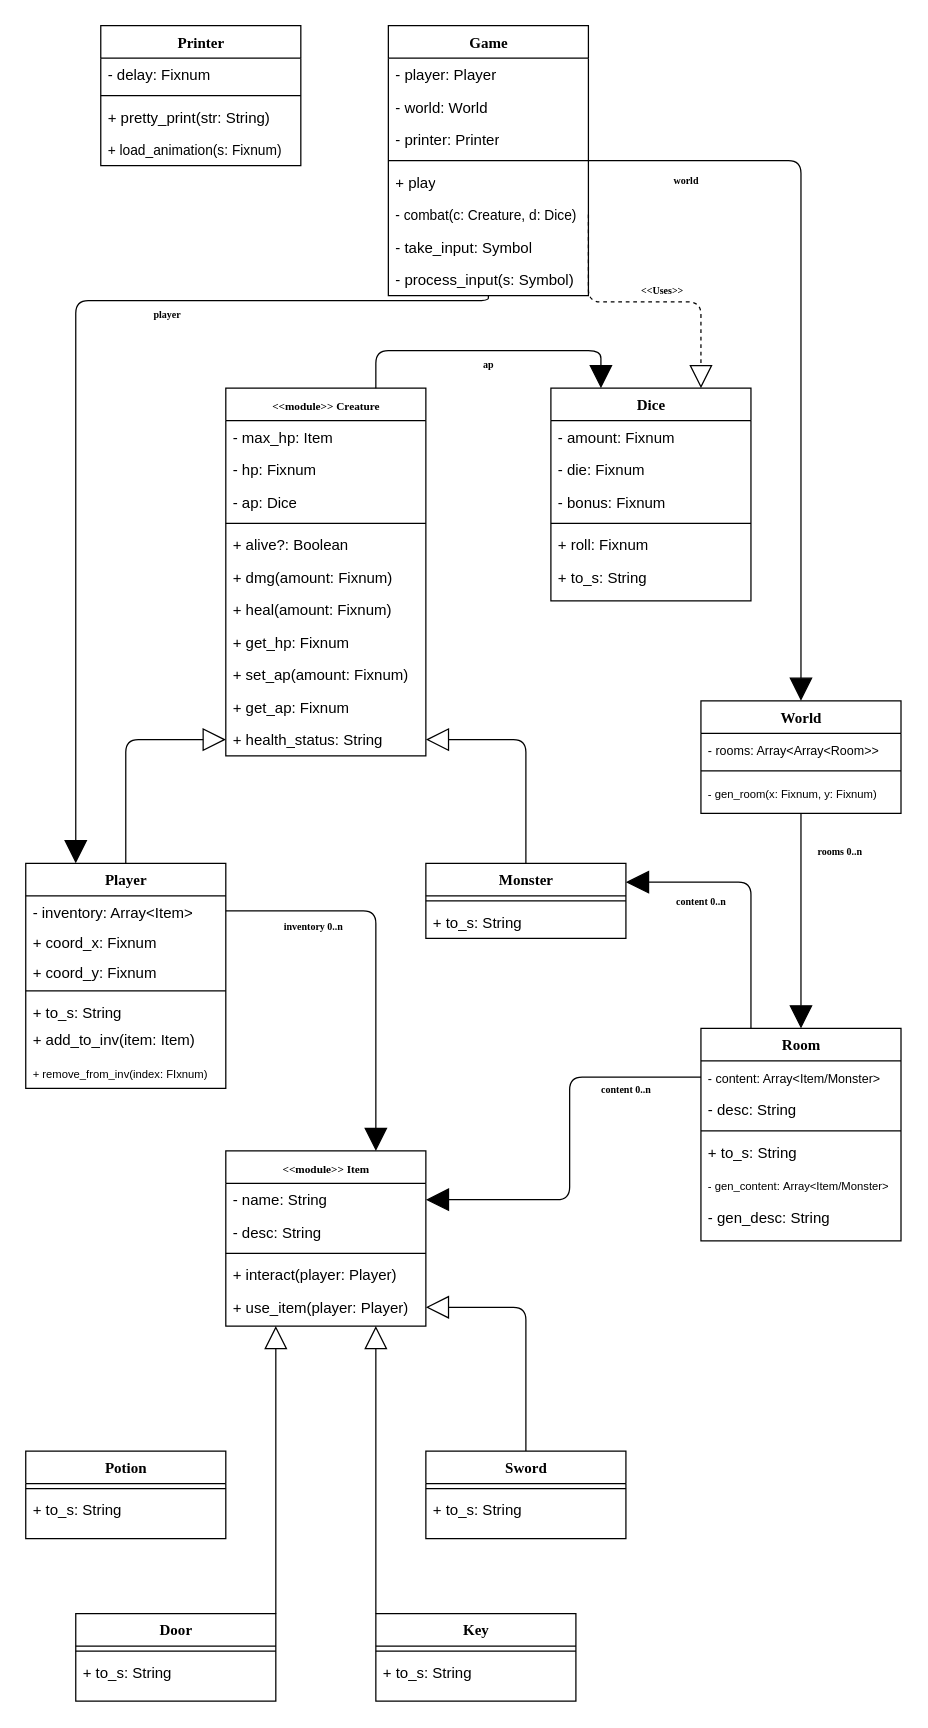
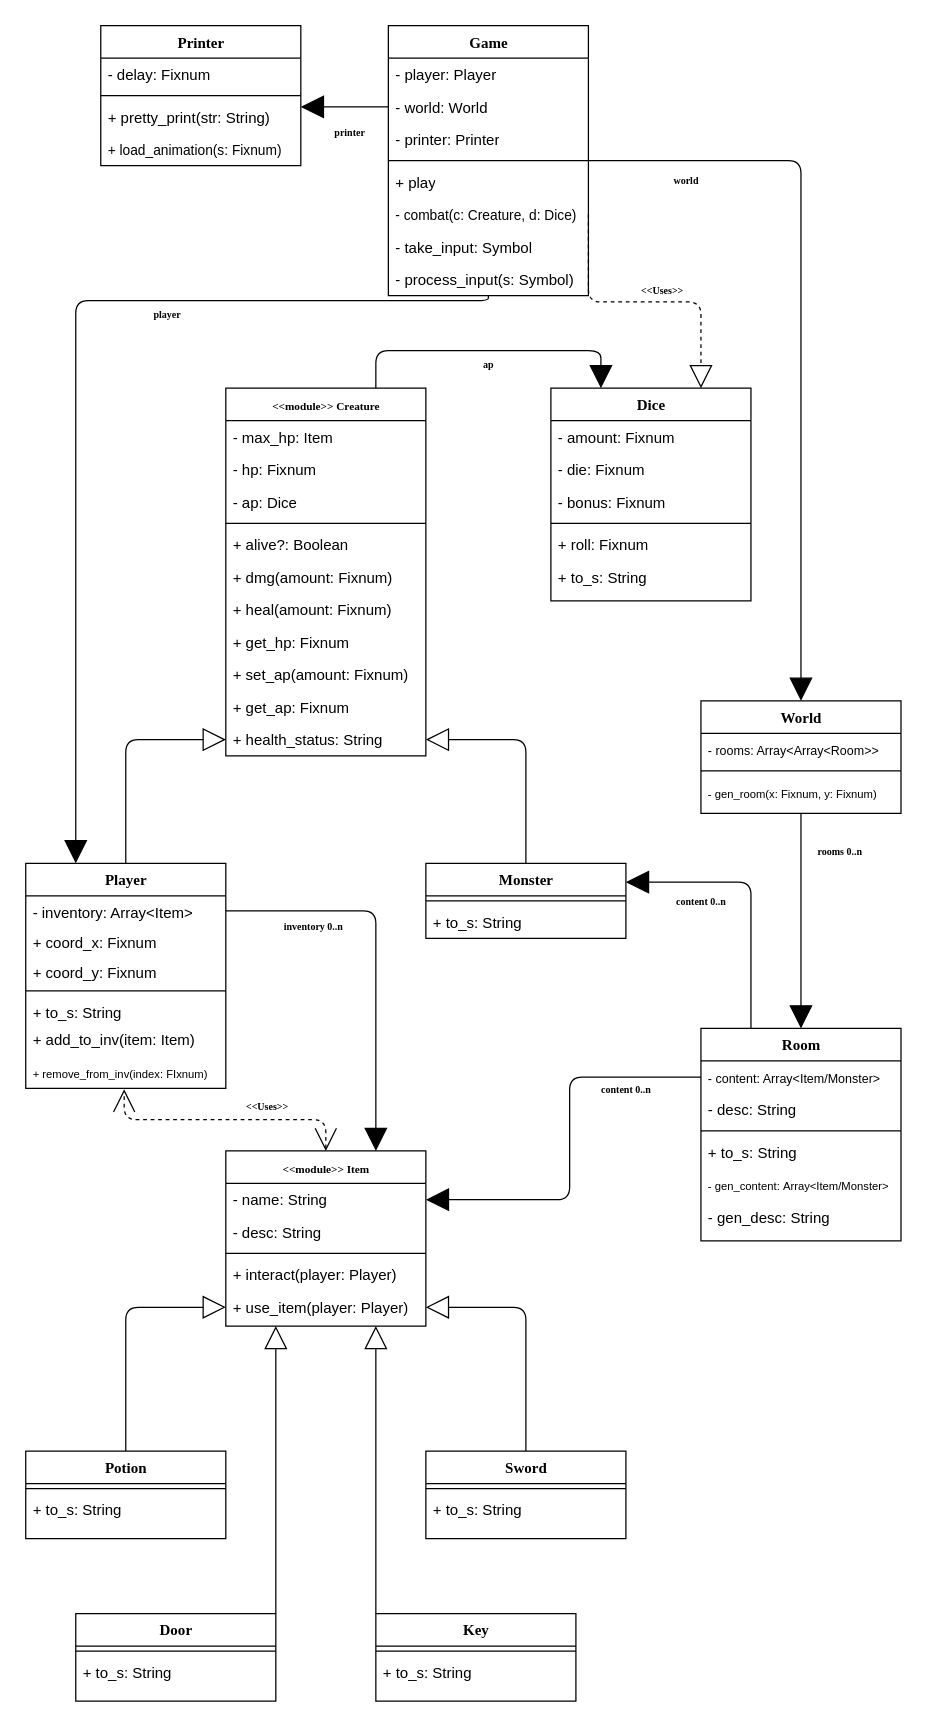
+ <mxCell id="82" value="&lt;font style=&quot;font-size: 8px&quot;&gt;&lt;b&gt;printer&lt;/b&gt;&lt;/font&gt;" style="edgeStyle=orthogonalEdgeStyle;orthogonalLoop=1;jettySize=auto;html=1;entryX=1;entryY=0.192;entryDx=0;entryDy=0;entryPerimeter=0;labelBackgroundColor=none;fontFamily=Verdana;fontSize=12;startFill=0;endArrow=block;endFill=1;startSize=8;endSize=16;" parent="1" source="70" target="80" edge="1"><mxGeometry x="-0.114" y="20" relative="1" as="geometry"><mxPoint as="offset" /></mxGeometry></mxCell>
+ <mxCell id="28" value="&lt;b&gt;&lt;font style=&quot;font-size: 8px&quot;&gt;&amp;lt;&amp;lt;Uses&amp;gt;&amp;gt;&lt;/font&gt;&lt;/b&gt;" style="edgeStyle=elbowEdgeStyle;orthogonalLoop=1;jettySize=auto;elbow=vertical;html=1;exitX=0.5;exitY=0;exitDx=0;exitDy=0;entryX=0.492;entryY=1.027;entryDx=0;entryDy=0;entryPerimeter=0;dashed=1;labelBackgroundColor=none;fontFamily=Verdana;fontSize=12;startArrow=open;startFill=0;endArrow=open;endFill=0;startSize=16;endSize=16;" parent="1" source="29" target="23" edge="1"><mxGeometry x="-0.314" y="-11" relative="1" as="geometry"><mxPoint as="offset" /></mxGeometry></mxCell>
+ <mxCell id="35" style="edgeStyle=orthogonalEdgeStyle;orthogonalLoop=1;jettySize=auto;html=1;exitX=0.5;exitY=0;exitDx=0;exitDy=0;entryX=0;entryY=0.5;entryDx=0;entryDy=0;labelBackgroundColor=none;fontFamily=Verdana;fontSize=12;startFill=0;endArrow=block;endFill=0;startSize=8;endSize=16;" parent="1" source="36" target="34" edge="1"><mxGeometry relative="1" as="geometry" /></mxCell>
